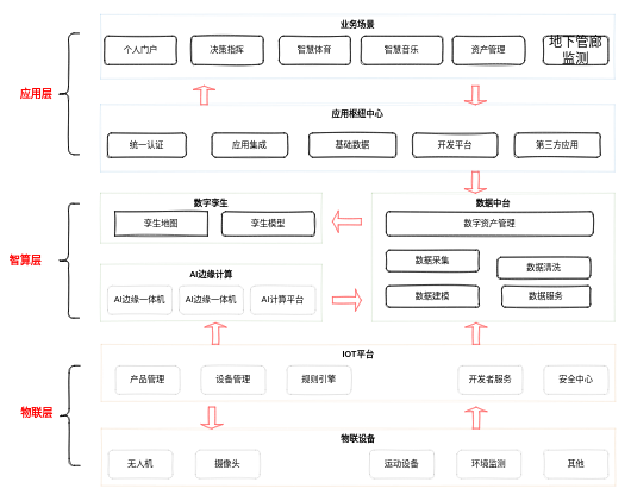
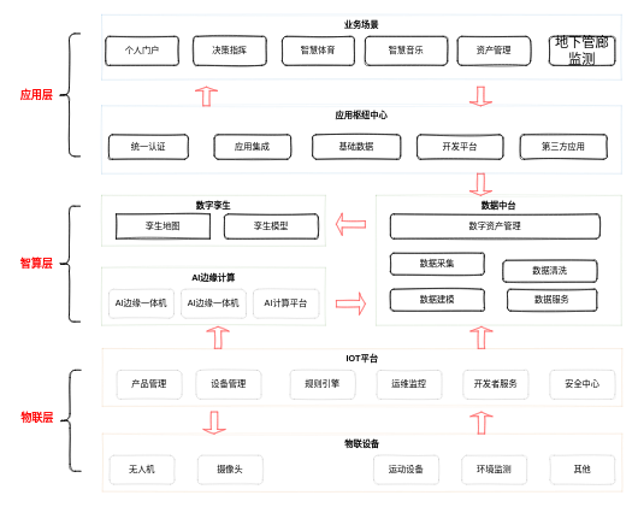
- <mxCell id="12" value="智算层" style="text;html=1;strokeColor=none;fillColor=default;align=center;verticalAlign=middle;whiteSpace=wrap;rounded=0;sketch=1;fontStyle=1;fontColor=#FF0000;fontSize=15;" parent="1" vertex="1"><mxGeometry x="5" y="350" width="60" height="30" as="geometry" /></mxCell>
+ <mxCell id="12" value="智算层" style="text;html=1;strokeColor=none;fillColor=default;align=center;verticalAlign=middle;whiteSpace=wrap;rounded=0;sketch=1;fontStyle=1;fontColor=#FF0000;fontSize=15;" parent="1" vertex="1"><mxGeometry x="20" y="350" width="60" height="30" as="geometry" /></mxCell>
- <mxCell id="18" value="设备管理" style="rounded=1;whiteSpace=wrap;html=1;sketch=1;strokeWidth=0;" parent="1" vertex="1"><mxGeometry x="281" y="512" width="90" height="40" as="geometry" /></mxCell>
+ <mxCell id="18" value="设备管理" style="rounded=1;whiteSpace=wrap;html=1;sketch=1;strokeWidth=0;" parent="1" vertex="1"><mxGeometry x="271" y="512" width="90" height="40" as="geometry" /></mxCell>
+ <mxCell id="45" value="运维监控" style="rounded=1;whiteSpace=wrap;html=1;sketch=1;strokeWidth=0;" parent="25" vertex="1"><mxGeometry x="521" y="512" width="90" height="40" as="geometry" /></mxCell>
